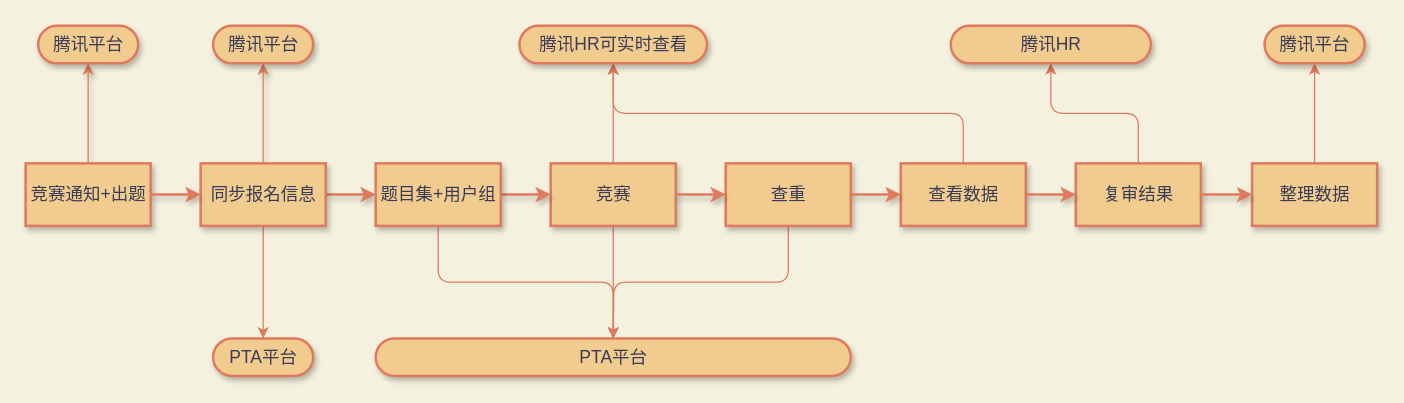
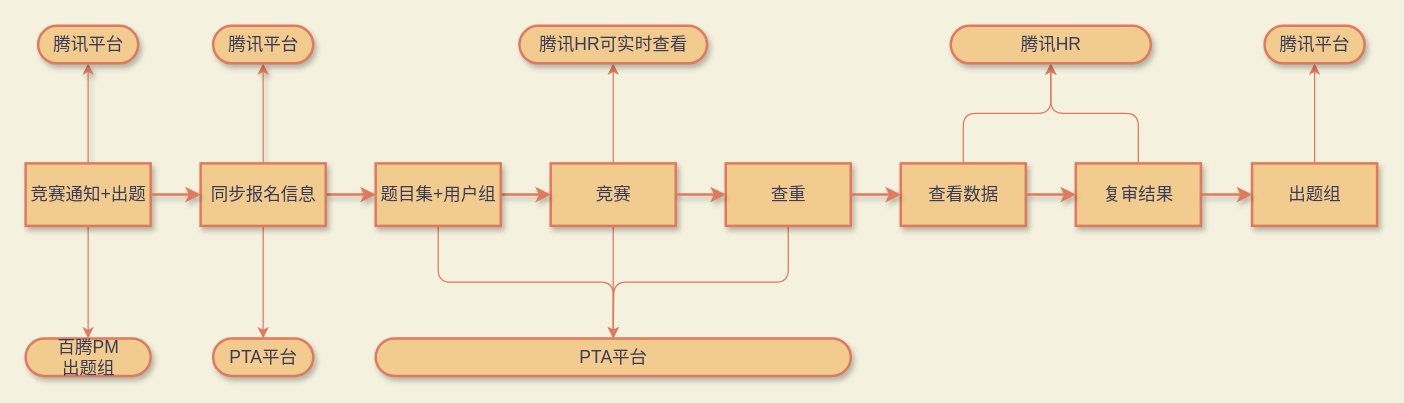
- <mxCell id="19" style="edgeStyle=orthogonalEdgeStyle;curved=0;rounded=1;sketch=0;orthogonalLoop=1;jettySize=auto;html=1;exitX=0.5;exitY=0;exitDx=0;exitDy=0;fontColor=#393C56;strokeColor=#E07A5F;strokeWidth=1;fillColor=#F2CC8F;" edge="1" parent="1" source="20" target="33"><mxGeometry relative="1" as="geometry" /></mxCell>
+ <mxCell id="19" style="edgeStyle=orthogonalEdgeStyle;curved=0;rounded=1;sketch=0;orthogonalLoop=1;jettySize=auto;html=1;exitX=0.5;exitY=0;exitDx=0;exitDy=0;entryX=0.5;entryY=0.5;entryDx=0;entryDy=15;entryPerimeter=0;fontColor=#393C56;strokeColor=#E07A5F;strokeWidth=1;fillColor=#F2CC8F;" edge="1" parent="1" source="20" target="34"><mxGeometry relative="1" as="geometry" /></mxCell>
- <mxCell id="26" value="&lt;font style=&quot;vertical-align: inherit; font-size: 14px;&quot;&gt;&lt;font style=&quot;vertical-align: inherit; font-size: 14px;&quot;&gt;&lt;font style=&quot;vertical-align: inherit; font-size: 14px;&quot;&gt;&lt;font style=&quot;vertical-align: inherit; font-size: 14px;&quot;&gt;整理数据&lt;/font&gt;&lt;/font&gt;&lt;/font&gt;&lt;/font&gt;" style="html=1;dashed=0;whitespace=wrap;fillColor=#F2CC8F;strokeColor=#E07A5F;strokeWidth=2;shadow=1;fontFamily=Helvetica;fontStyle=0;fontSize=14;fontColor=#393C56;" vertex="1" parent="1"><mxGeometry x="1001" y="130" width="100" height="50" as="geometry" /></mxCell>
+ <mxCell id="26" value="&lt;font style=&quot;vertical-align: inherit; font-size: 14px;&quot;&gt;&lt;font style=&quot;vertical-align: inherit; font-size: 14px;&quot;&gt;&lt;font style=&quot;vertical-align: inherit; font-size: 14px;&quot;&gt;&lt;font style=&quot;vertical-align: inherit; font-size: 14px;&quot;&gt;出题组&lt;/font&gt;&lt;/font&gt;&lt;/font&gt;&lt;/font&gt;" style="html=1;dashed=0;whitespace=wrap;fillColor=#F2CC8F;strokeColor=#E07A5F;strokeWidth=2;shadow=1;fontFamily=Helvetica;fontStyle=0;fontSize=14;fontColor=#393C56;" vertex="1" parent="1"><mxGeometry x="1001" y="130" width="100" height="50" as="geometry" /></mxCell>
+ <mxCell id="3" style="edgeStyle=orthogonalEdgeStyle;curved=0;rounded=1;sketch=0;orthogonalLoop=1;jettySize=auto;html=1;exitX=0.5;exitY=1;exitDx=0;exitDy=0;entryX=0.5;entryY=0.5;entryDx=0;entryDy=-15;entryPerimeter=0;fontColor=#393C56;strokeColor=#E07A5F;strokeWidth=1;fillColor=#F2CC8F;" edge="1" parent="1" source="4" target="30"><mxGeometry relative="1" as="geometry" /></mxCell>
+ <mxCell id="30" value="百腾PM&lt;br&gt;出题组" style="html=1;dashed=0;whitespace=wrap;shape=mxgraph.dfd.start;rounded=0;shadow=1;sketch=0;fontFamily=Helvetica;fontSize=14;fontColor=#393C56;strokeColor=#E07A5F;strokeWidth=2;fillColor=#F2CC8F;" vertex="1" parent="1"><mxGeometry x="20" y="270" width="100" height="30" as="geometry" /></mxCell>
